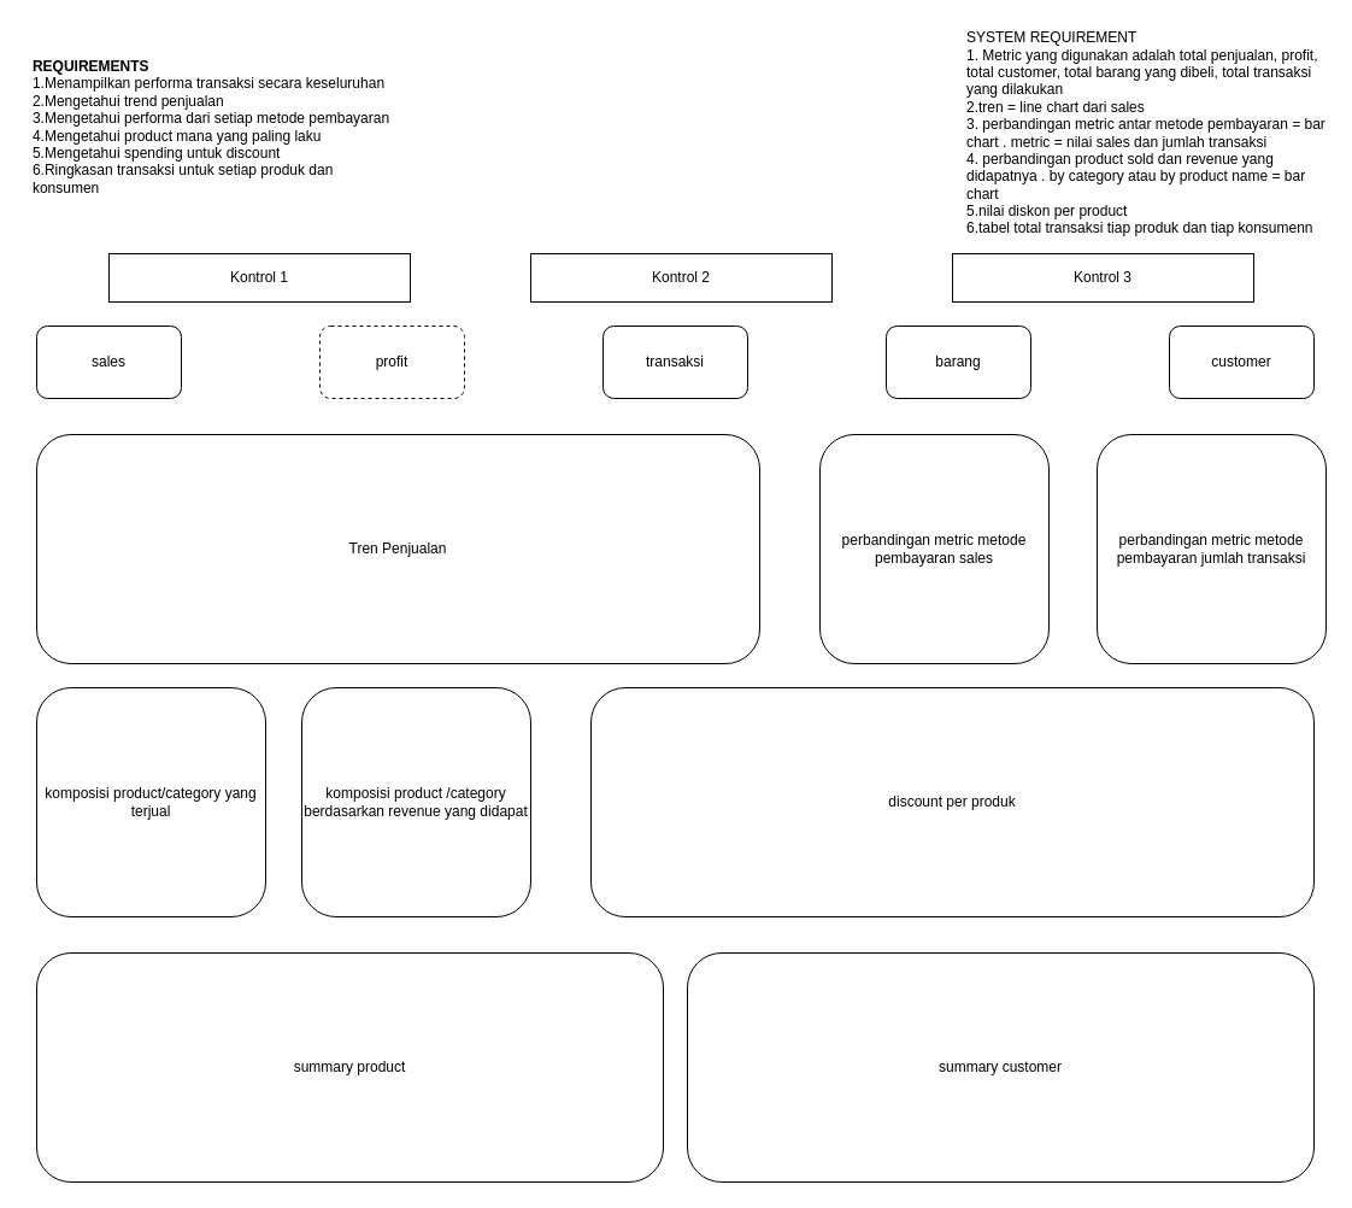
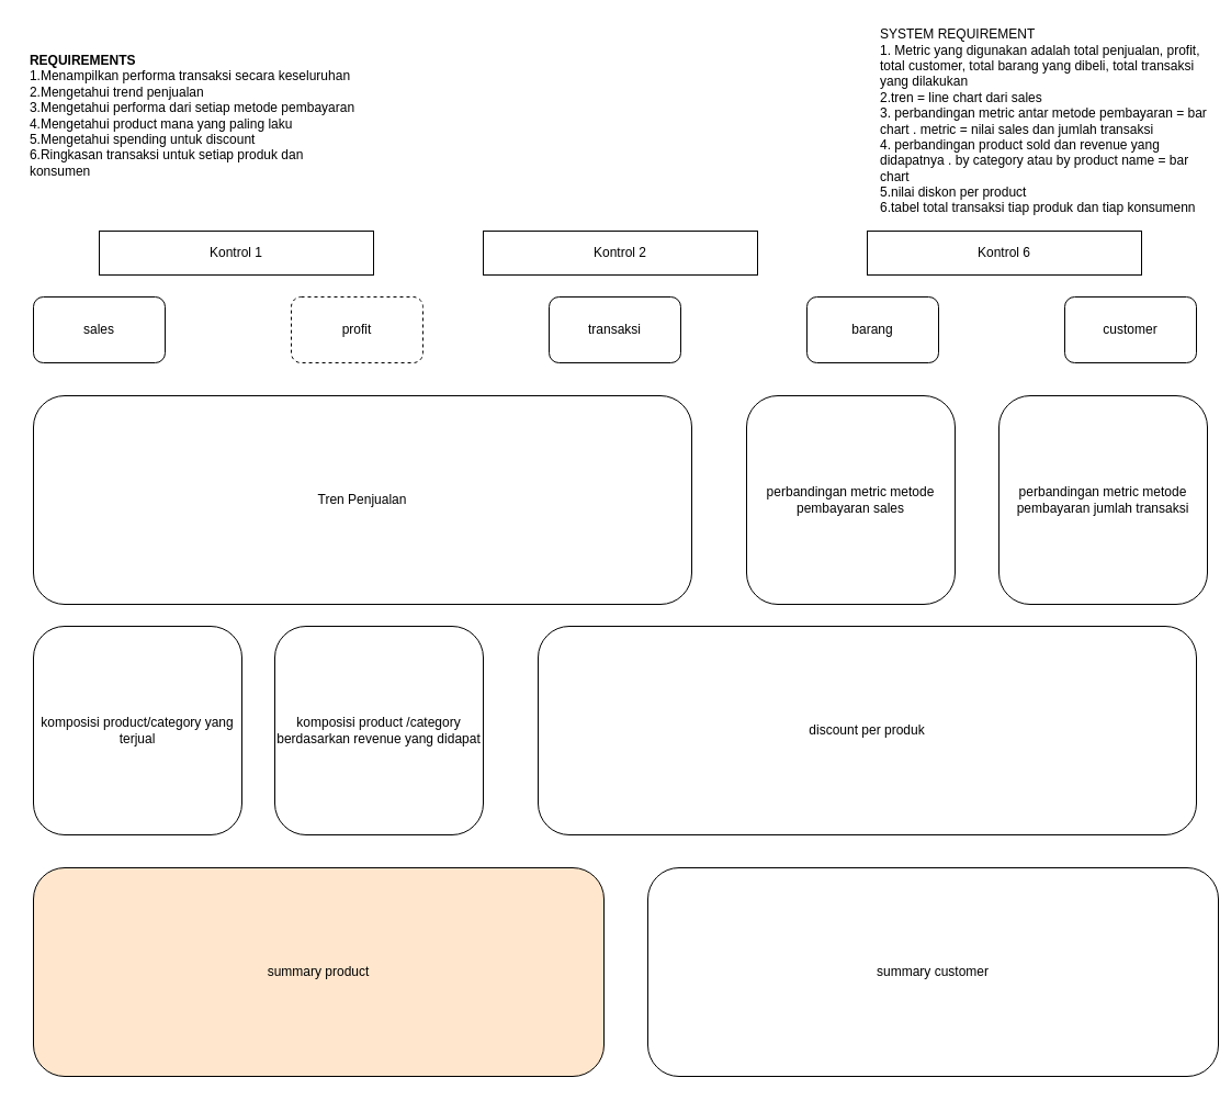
- <mxCell id="20" value="Kontrol 3" style="rounded=0;whiteSpace=wrap;html=1;" vertex="1" parent="1"><mxGeometry x="790" y="210" width="250" height="40" as="geometry" /></mxCell>
+ <mxCell id="20" value="Kontrol 6" style="rounded=0;whiteSpace=wrap;html=1;" vertex="1" parent="1"><mxGeometry x="790" y="210" width="250" height="40" as="geometry" /></mxCell>
- <mxCell id="17" value="summary product" style="rounded=1;whiteSpace=wrap;html=1;" vertex="1" parent="1"><mxGeometry x="30" y="790" width="520" height="190" as="geometry" /></mxCell>
+ <mxCell id="17" value="summary product" style="rounded=1;whiteSpace=wrap;html=1;fillColor=#ffe6cc;" vertex="1" parent="1"><mxGeometry x="30" y="790" width="520" height="190" as="geometry" /></mxCell>
- <mxCell id="16" value="summary customer" style="rounded=1;whiteSpace=wrap;html=1;" vertex="1" parent="1"><mxGeometry x="570" y="790" width="520" height="190" as="geometry" /></mxCell>
+ <mxCell id="16" value="summary customer" style="rounded=1;whiteSpace=wrap;html=1;" vertex="1" parent="1"><mxGeometry x="590" y="790" width="520" height="190" as="geometry" /></mxCell>
